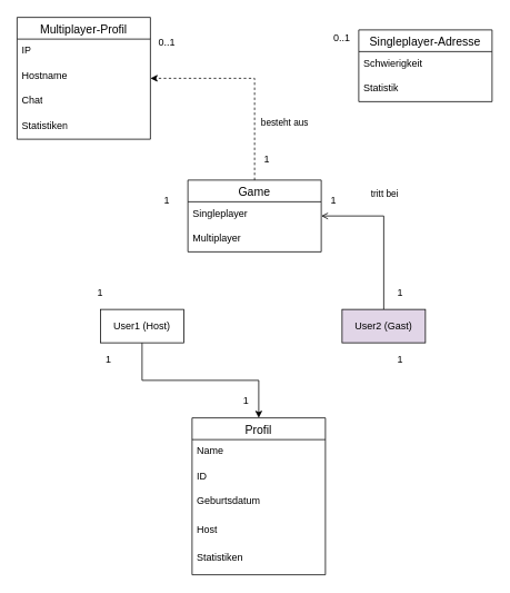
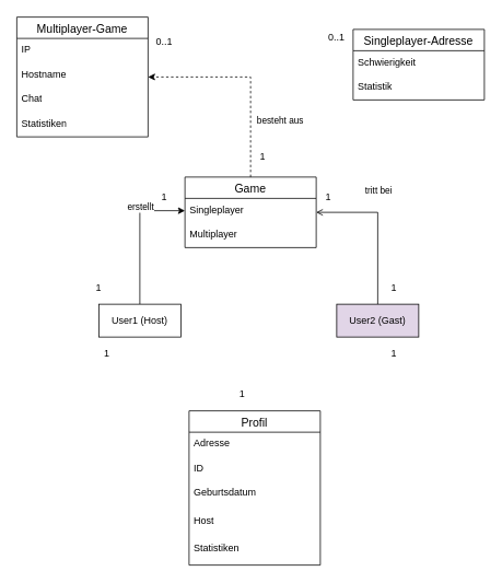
- <mxCell id="18" value="Multiplayer-Profil" style="swimlane;fontStyle=0;childLayout=stackLayout;horizontal=1;startSize=26;horizontalStack=0;resizeParent=1;resizeParentMax=0;resizeLast=0;collapsible=1;marginBottom=0;align=center;fontSize=14;" vertex="1" parent="1"><mxGeometry x="20" y="20" width="160" height="146" as="geometry" /></mxCell>
+ <mxCell id="18" value="Multiplayer-Game" style="swimlane;fontStyle=0;childLayout=stackLayout;horizontal=1;startSize=26;horizontalStack=0;resizeParent=1;resizeParentMax=0;resizeLast=0;collapsible=1;marginBottom=0;align=center;fontSize=14;" vertex="1" parent="1"><mxGeometry x="20" y="20" width="160" height="146" as="geometry" /></mxCell>
+ <mxCell id="9" style="edgeStyle=orthogonalEdgeStyle;rounded=0;orthogonalLoop=1;jettySize=auto;html=1;exitX=0.5;exitY=0;exitDx=0;exitDy=0;entryX=0;entryY=0.5;entryDx=0;entryDy=0;" edge="1" parent="1" source="11" target="29"><mxGeometry relative="1" as="geometry" /></mxCell>
+ <mxCell id="10" value="erstellt" style="edgeLabel;html=1;align=center;verticalAlign=middle;resizable=0;points=[];" vertex="1" connectable="0" parent="9"><mxGeometry x="-0.317" y="-2" relative="1" as="geometry"><mxPoint x="-2" y="-61" as="offset" /></mxGeometry></mxCell>
- <mxCell id="8" style="edgeStyle=orthogonalEdgeStyle;rounded=0;orthogonalLoop=1;jettySize=auto;html=1;exitX=0.5;exitY=1;exitDx=0;exitDy=0;entryX=0.5;entryY=0;entryDx=0;entryDy=0;" edge="1" parent="1" source="11" target="2"><mxGeometry relative="1" as="geometry" /></mxCell>
- <mxCell id="3" value="&lt;div&gt;Name&lt;/div&gt;&lt;div&gt;&lt;br&gt;&lt;/div&gt;" style="text;strokeColor=none;fillColor=none;spacingLeft=4;spacingRight=4;overflow=hidden;rotatable=0;points=[[0,0.5],[1,0.5]];portConstraint=eastwest;fontSize=12;whiteSpace=wrap;html=1;" vertex="1" parent="2"><mxGeometry y="26" width="160" height="30" as="geometry" /></mxCell>
+ <mxCell id="3" value="&lt;div&gt;Adresse&lt;/div&gt;&lt;div&gt;&lt;br&gt;&lt;/div&gt;" style="text;strokeColor=none;fillColor=none;spacingLeft=4;spacingRight=4;overflow=hidden;rotatable=0;points=[[0,0.5],[1,0.5]];portConstraint=eastwest;fontSize=12;whiteSpace=wrap;html=1;" vertex="1" parent="2"><mxGeometry y="26" width="160" height="30" as="geometry" /></mxCell>
